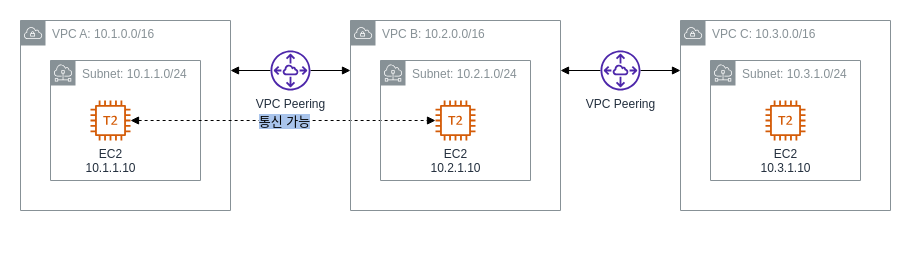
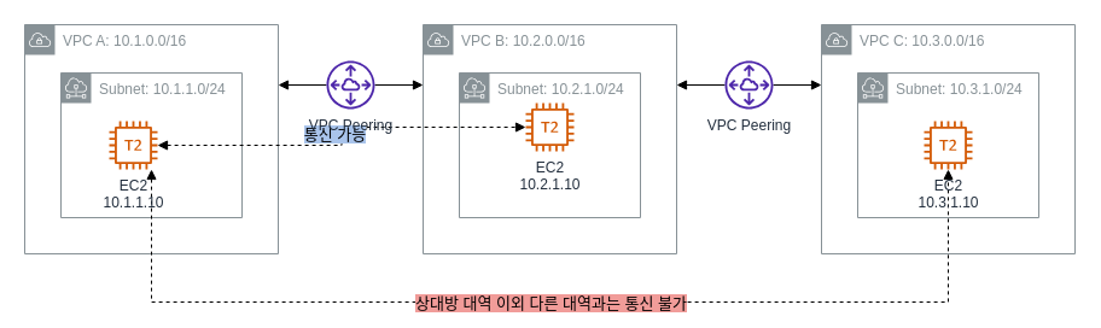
- <mxCell id="14" value="EC2&lt;br&gt;10.2.1.10" style="sketch=0;outlineConnect=0;fontColor=#232F3E;gradientColor=none;fillColor=#D45B07;strokeColor=none;dashed=0;verticalLabelPosition=bottom;verticalAlign=top;align=center;html=1;fontSize=12;fontStyle=0;aspect=fixed;pointerEvents=1;shape=mxgraph.aws4.t2_instance;" vertex="1" parent="1"><mxGeometry x="435" y="100" width="40" height="40" as="geometry" /></mxCell>
+ <mxCell id="14" value="EC2&lt;br&gt;10.2.1.10" style="sketch=0;outlineConnect=0;fontColor=#232F3E;gradientColor=none;fillColor=#D45B07;strokeColor=none;dashed=0;verticalLabelPosition=bottom;verticalAlign=top;align=center;html=1;fontSize=12;fontStyle=0;aspect=fixed;pointerEvents=1;shape=mxgraph.aws4.t2_instance;" vertex="1" parent="1"><mxGeometry x="435" y="85" width="40" height="40" as="geometry" /></mxCell>
+ <mxCell id="6" style="edgeStyle=orthogonalEdgeStyle;rounded=0;orthogonalLoop=1;jettySize=auto;html=1;dashed=1;fontSize=13;startArrow=block;startFill=1;endArrow=block;endFill=1;" edge="1" parent="1" source="8" target="20"><mxGeometry relative="1" as="geometry"><Array as="points"><mxPoint x="125" y="250" /><mxPoint x="785" y="250" /></Array></mxGeometry></mxCell>
+ <mxCell id="7" value="상대방 대역 이외 다른 대역과는 통신 불가" style="edgeLabel;html=1;align=center;verticalAlign=middle;resizable=0;points=[];fontSize=13;labelBackgroundColor=#F19C99;" vertex="1" connectable="0" parent="6"><mxGeometry x="-0.018" y="-3" relative="1" as="geometry"><mxPoint x="8" y="-3" as="offset" /></mxGeometry></mxCell>
